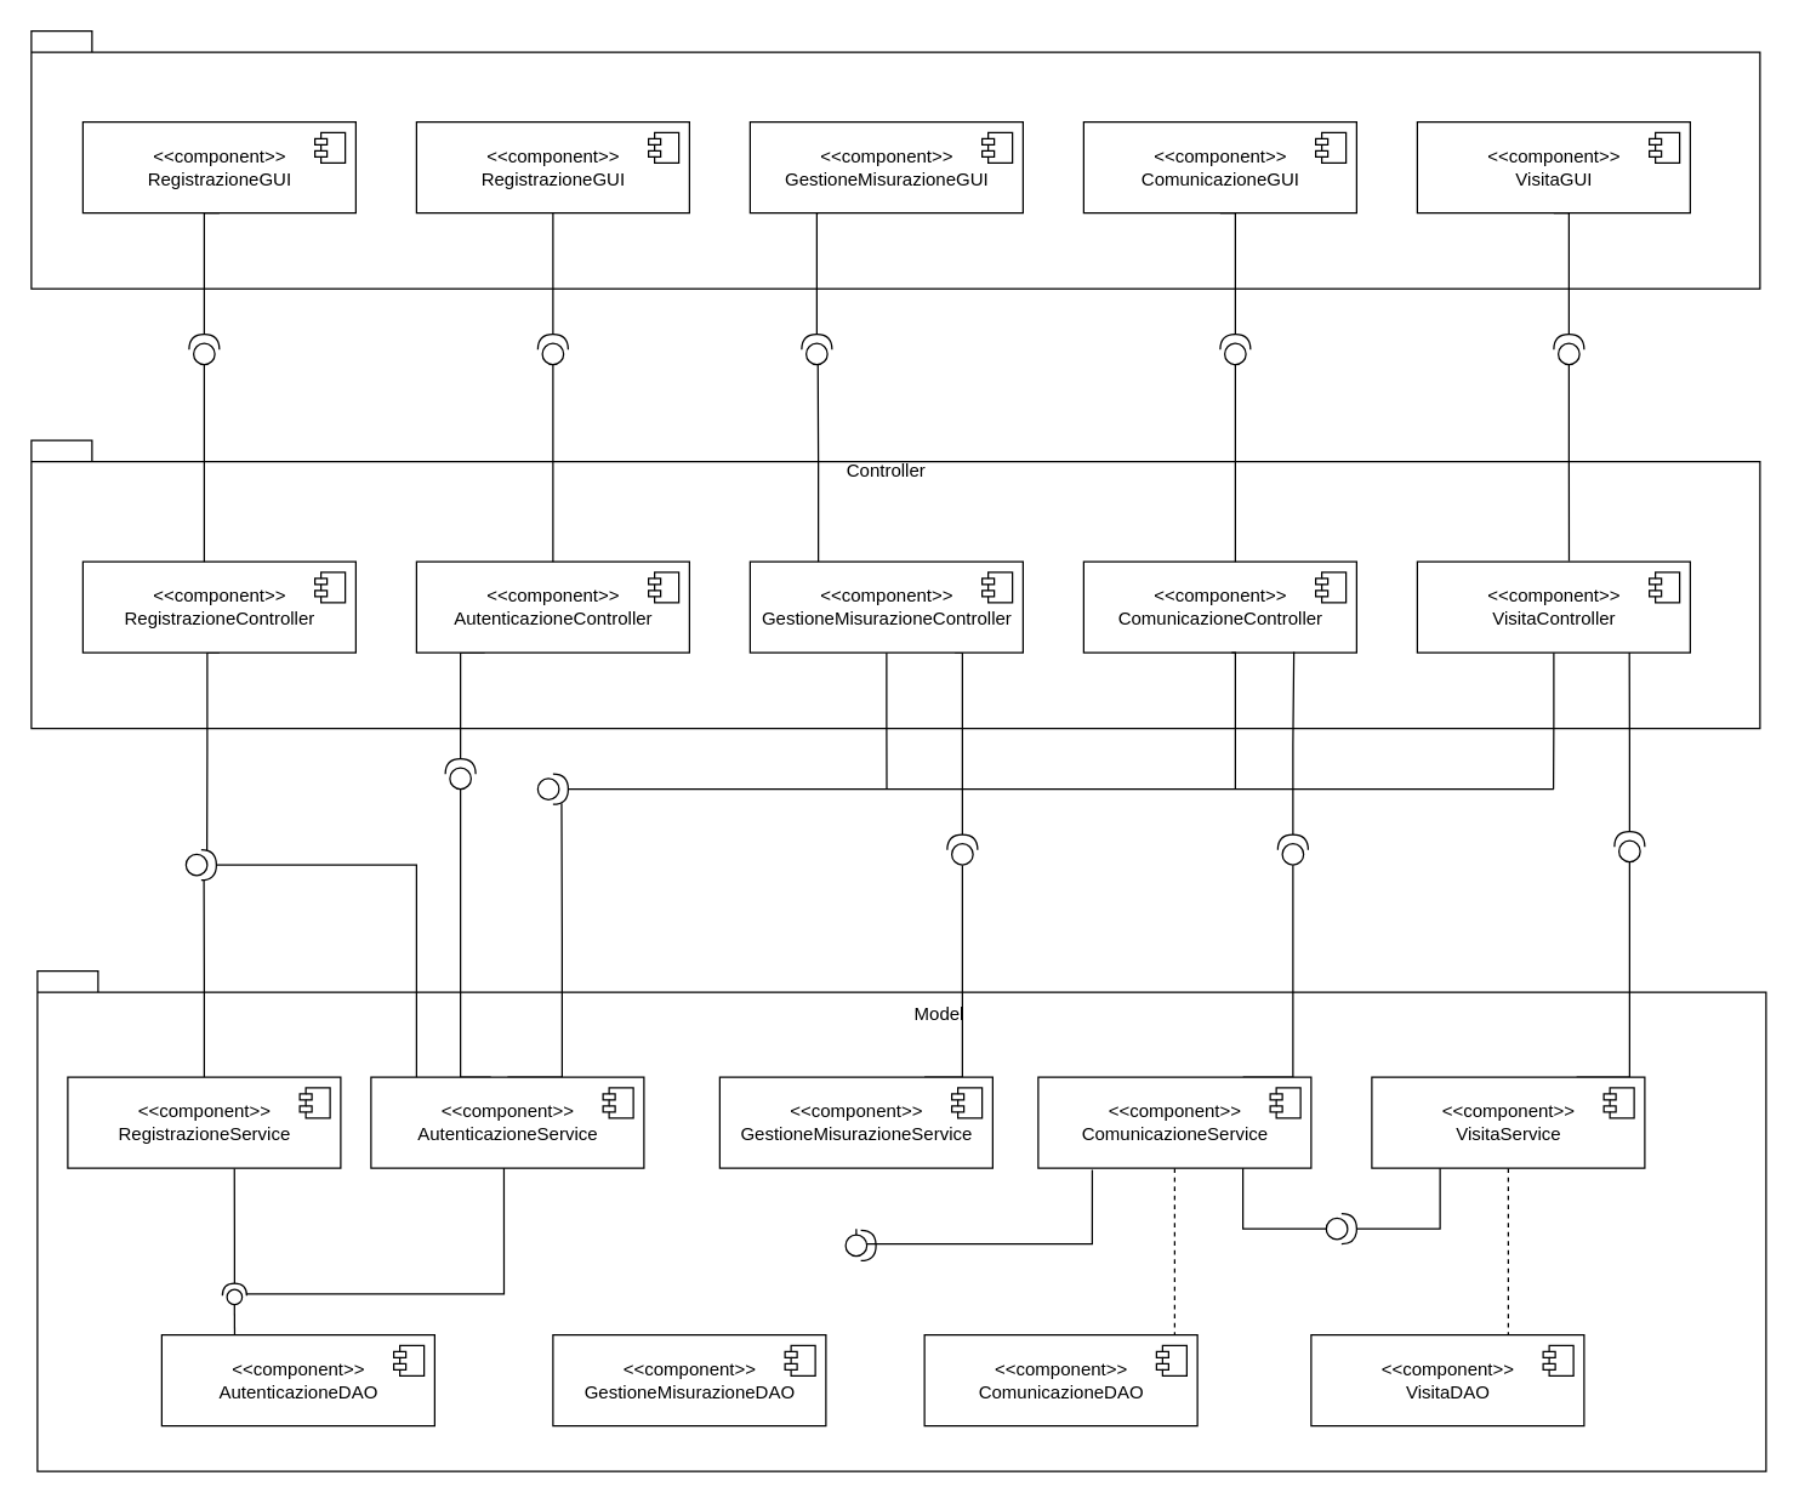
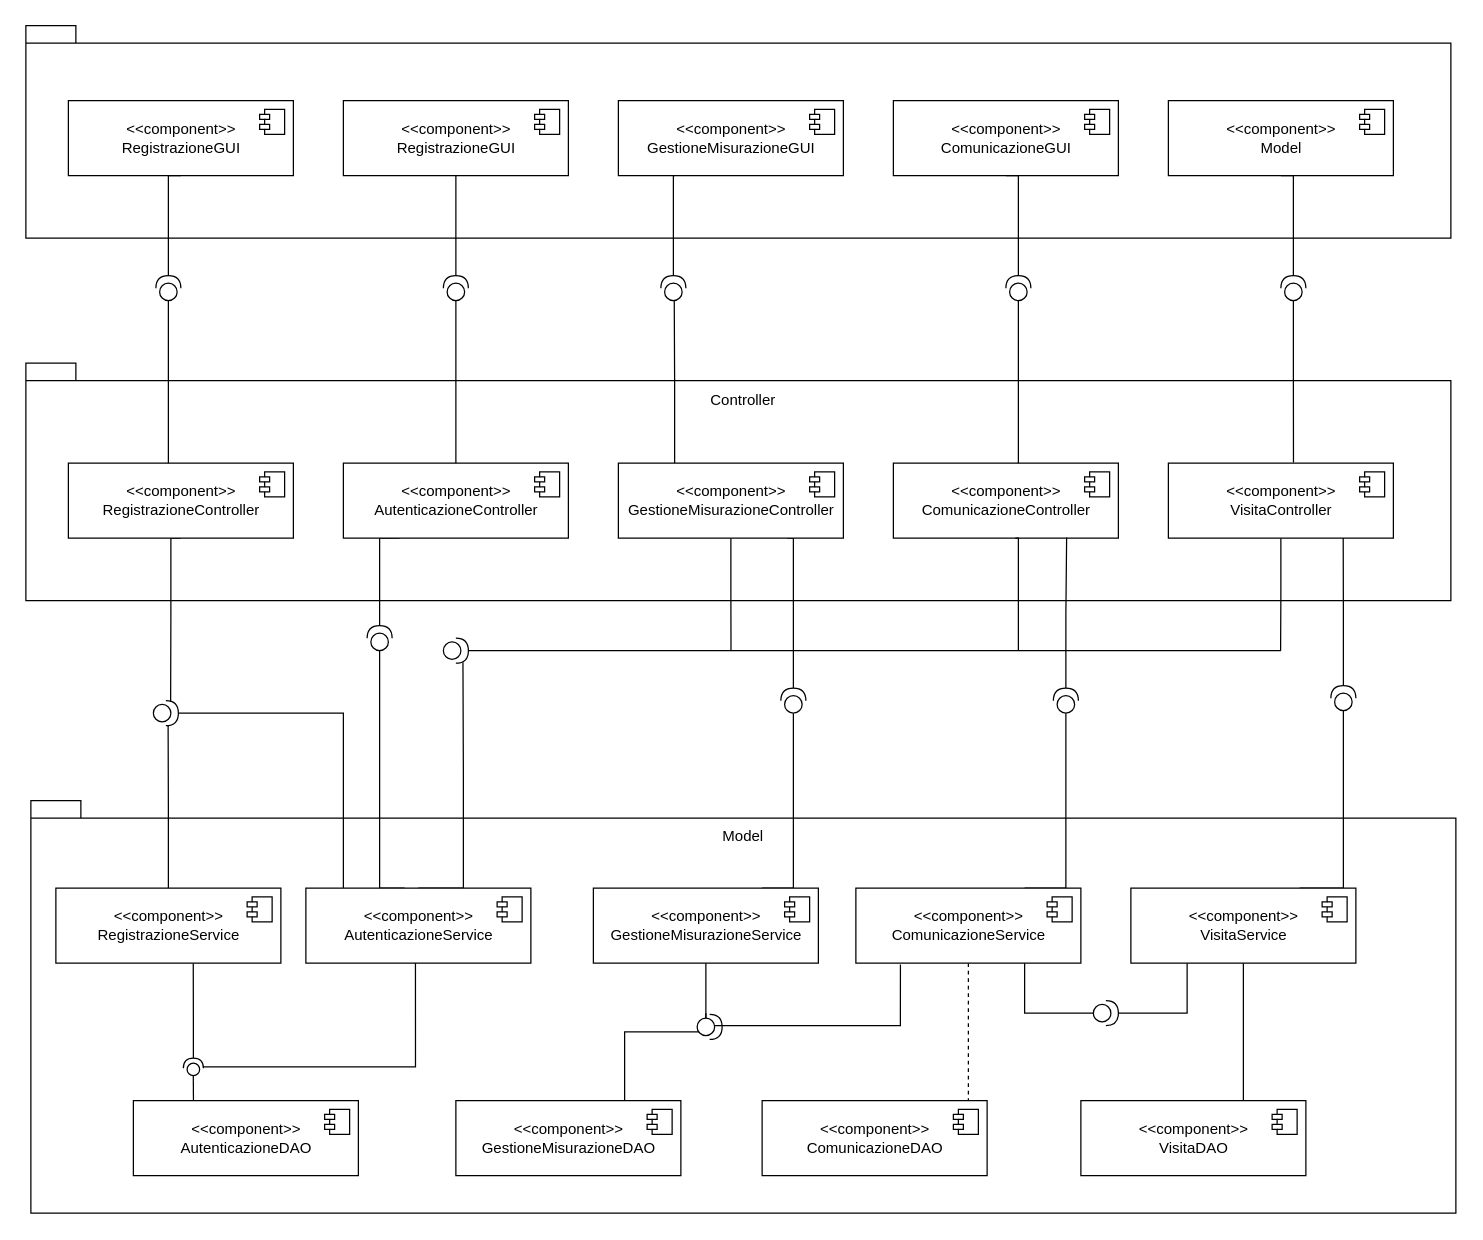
- <mxCell id="90" value="&amp;lt;&amp;lt;component&amp;gt;&amp;gt;&lt;br&gt;VisitaGUI" style="html=1;dropTarget=0;" vertex="1" parent="1"><mxGeometry x="934" y="80" width="180" height="60" as="geometry" /></mxCell>
+ <mxCell id="90" value="&amp;lt;&amp;lt;component&amp;gt;&amp;gt;&lt;br&gt;Model" style="html=1;dropTarget=0;" vertex="1" parent="1"><mxGeometry x="934" y="80" width="180" height="60" as="geometry" /></mxCell>
- <mxCell id="43" value="Controller" style="text;html=1;strokeColor=none;fillColor=none;align=center;verticalAlign=middle;whiteSpace=wrap;rounded=0;" vertex="1" parent="1"><mxGeometry x="554" y="295" width="60" height="30" as="geometry" /></mxCell>
+ <mxCell id="43" value="Controller" style="text;html=1;strokeColor=none;fillColor=none;align=center;verticalAlign=middle;whiteSpace=wrap;rounded=0;" vertex="1" parent="1"><mxGeometry x="564" y="305" width="60" height="30" as="geometry" /></mxCell>
- <mxCell id="42" value="Model" style="text;html=1;strokeColor=none;fillColor=none;align=center;verticalAlign=middle;whiteSpace=wrap;rounded=0;" vertex="1" parent="1"><mxGeometry x="589" y="654" width="60" height="30" as="geometry" /></mxCell>
+ <mxCell id="42" value="Model" style="text;html=1;strokeColor=none;fillColor=none;align=center;verticalAlign=middle;whiteSpace=wrap;rounded=0;" vertex="1" parent="1"><mxGeometry x="564" y="654" width="60" height="30" as="geometry" /></mxCell>
- <mxCell id="31" style="edgeStyle=orthogonalEdgeStyle;rounded=0;orthogonalLoop=1;jettySize=auto;html=1;exitX=0.5;exitY=1;exitDx=0;exitDy=0;endArrow=none;endFill=0;dashed=1;" edge="1" parent="1" source="34" target="12"><mxGeometry relative="1" as="geometry"><Array as="points"><mxPoint x="994" y="860" /><mxPoint x="994" y="860" /></Array></mxGeometry></mxCell>
+ <mxCell id="31" style="edgeStyle=orthogonalEdgeStyle;rounded=0;orthogonalLoop=1;jettySize=auto;html=1;exitX=0.5;exitY=1;exitDx=0;exitDy=0;endArrow=none;endFill=0;" edge="1" parent="1" source="34" target="12"><mxGeometry relative="1" as="geometry"><Array as="points"><mxPoint x="994" y="860" /><mxPoint x="994" y="860" /></Array></mxGeometry></mxCell>
+ <mxCell id="7" style="edgeStyle=orthogonalEdgeStyle;rounded=0;orthogonalLoop=1;jettySize=auto;html=1;exitX=0.75;exitY=0;exitDx=0;exitDy=0;endArrow=none;endFill=0;" edge="1" parent="1" source="8" target="24"><mxGeometry relative="1" as="geometry" /></mxCell>
